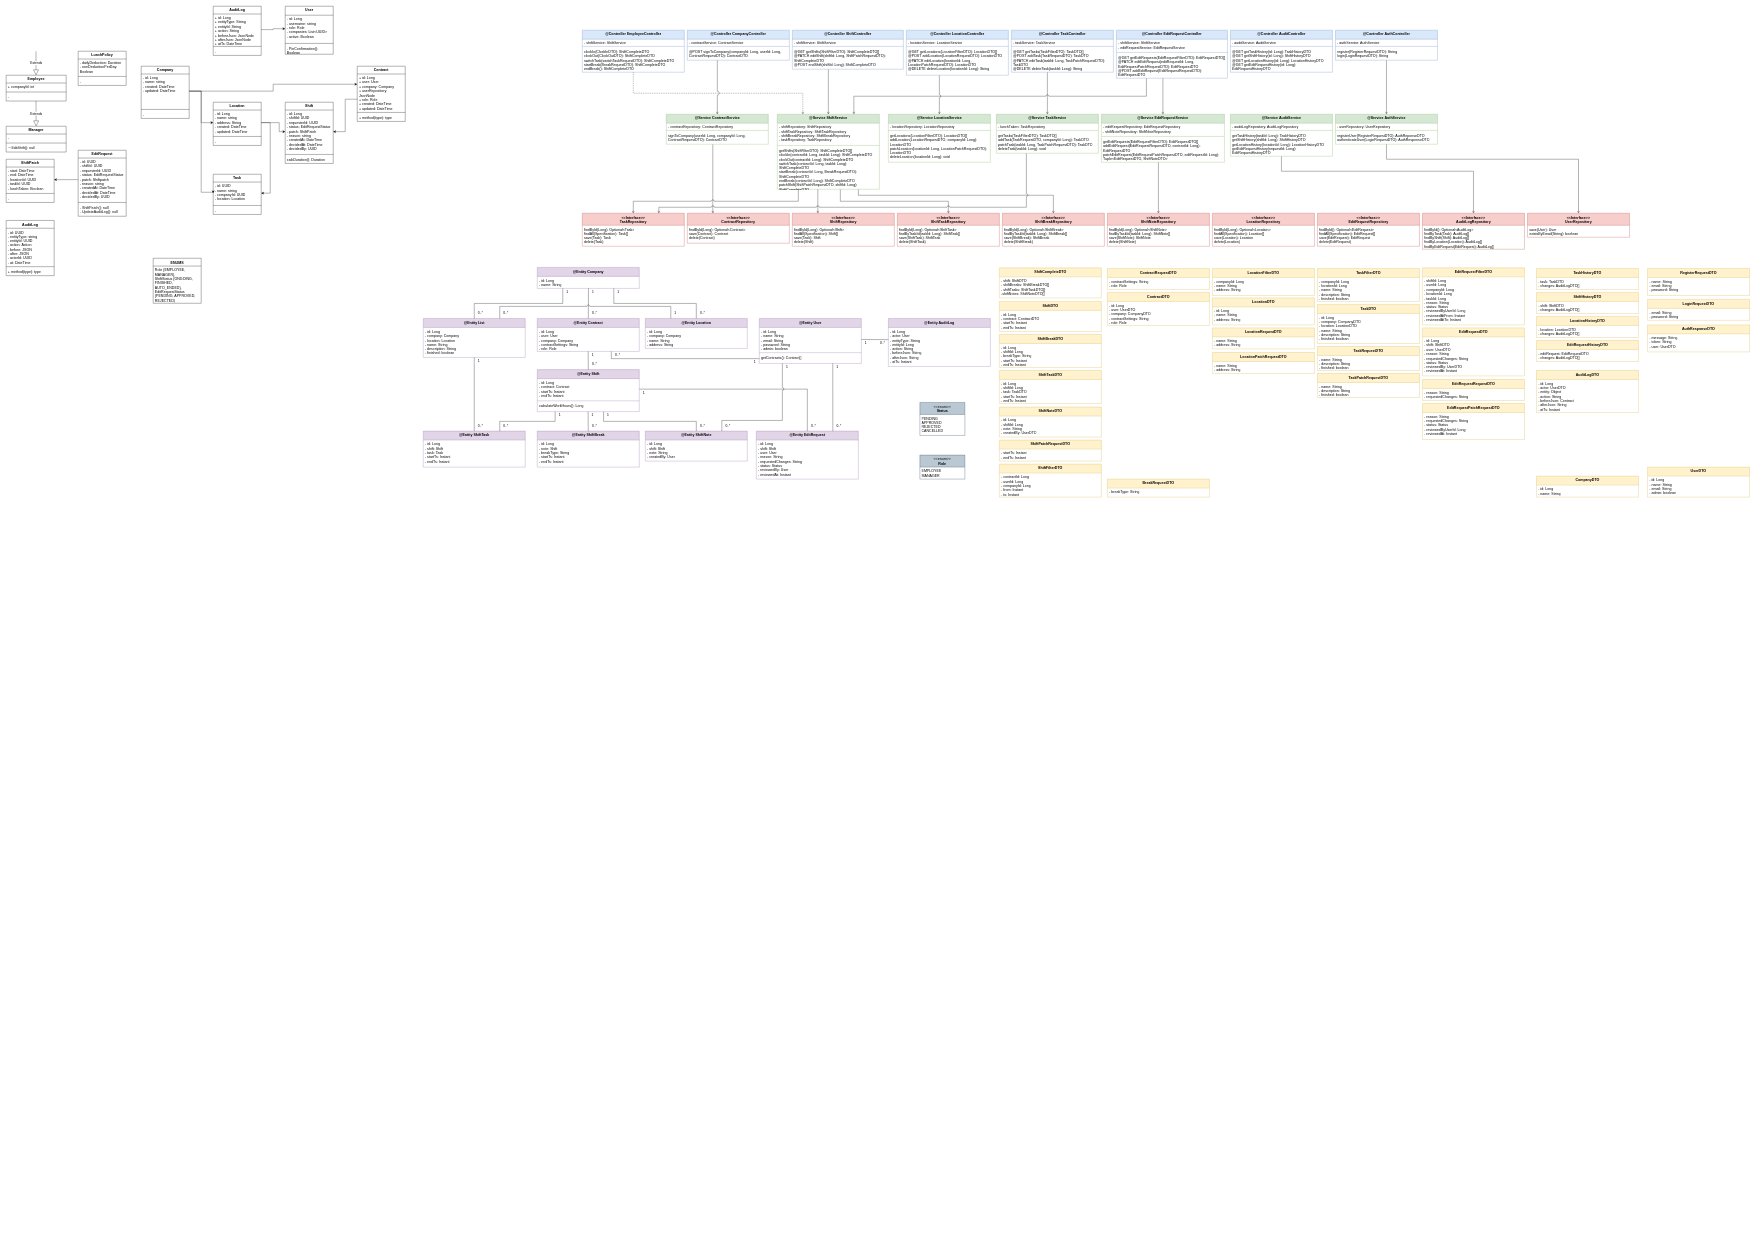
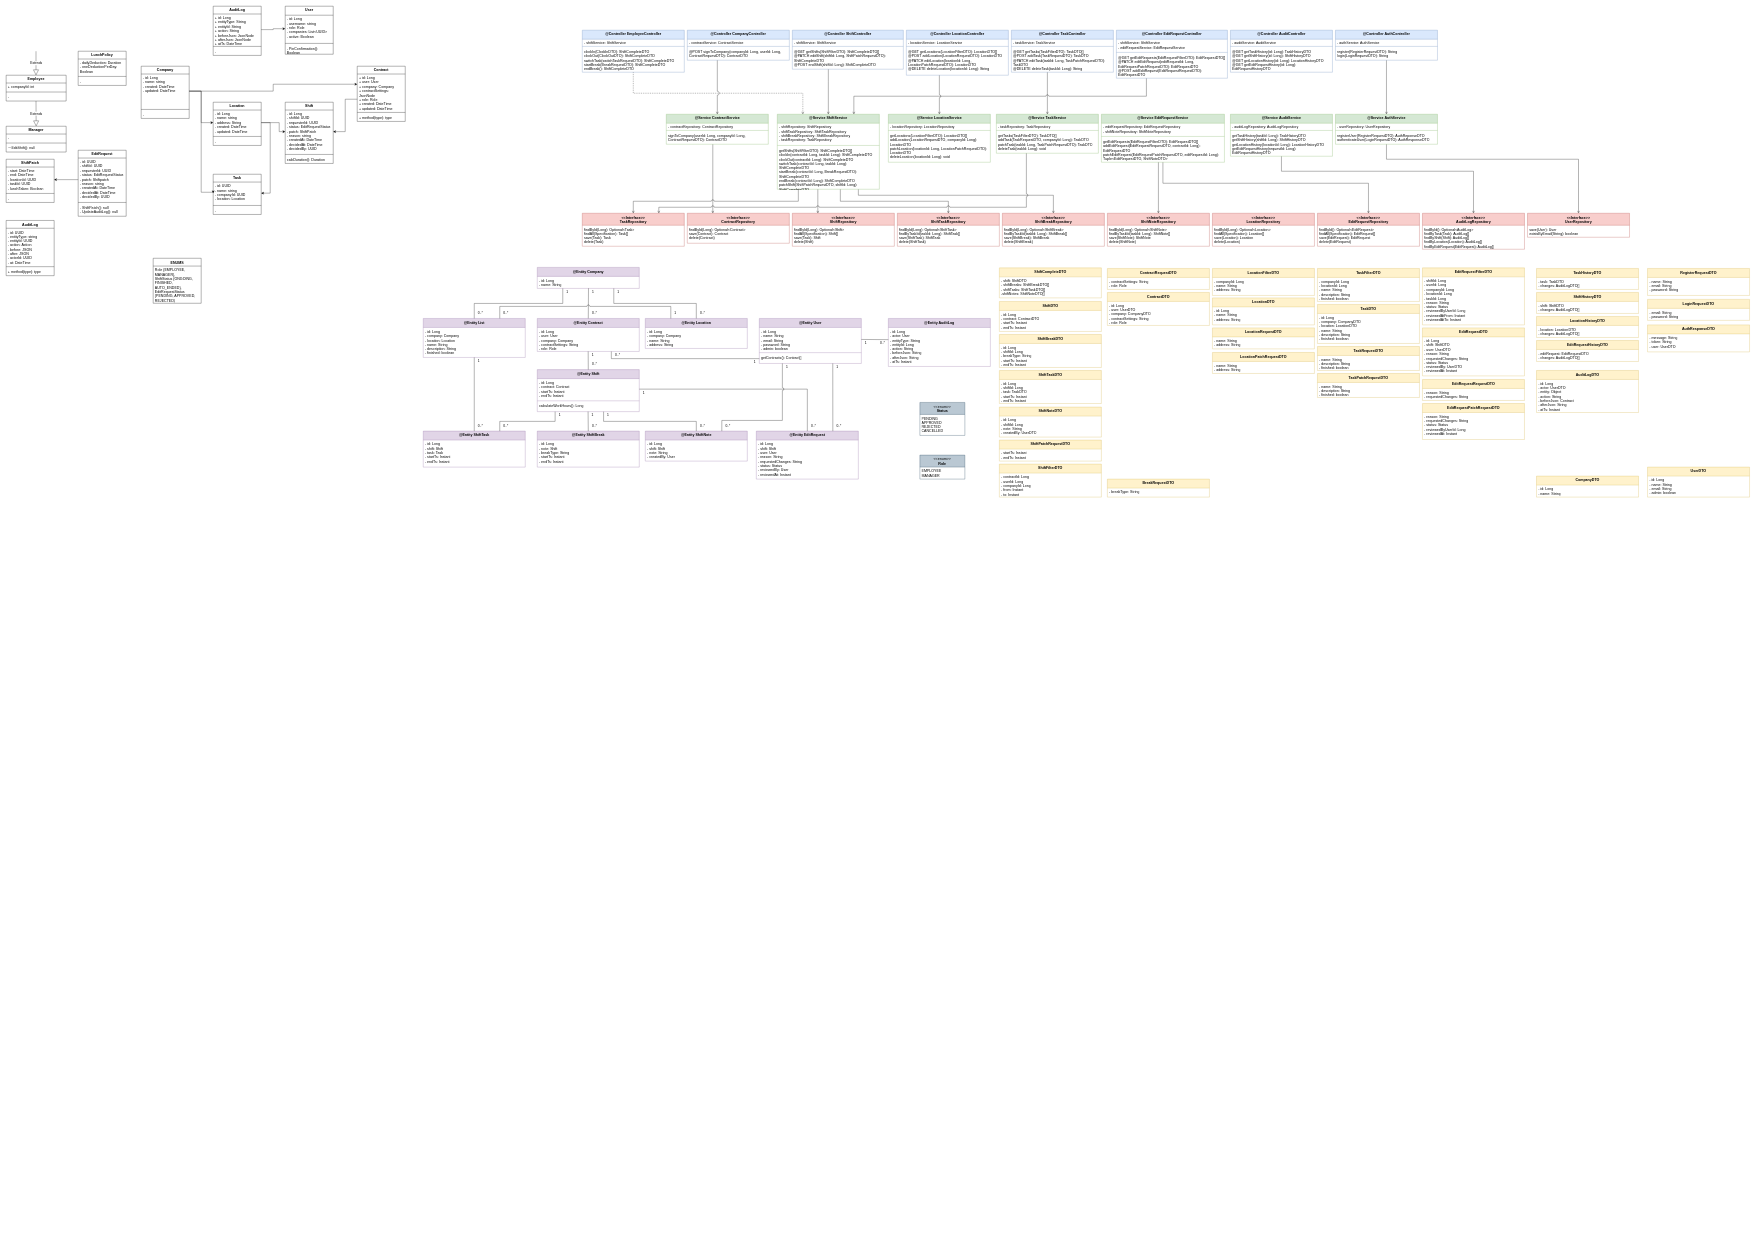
- <mxCell id="57" value="+ id: Long&lt;div&gt;+ user: User&lt;/div&gt;&lt;div&gt;+ company: Company&lt;/div&gt;&lt;div&gt;+ userRepository: JsonNode&lt;/div&gt;&lt;div&gt;+ role: Role&lt;/div&gt;&lt;div&gt;+ created: DateTime&lt;/div&gt;&lt;div&gt;+ updated: DateTime&lt;/div&gt;" style="text;strokeColor=none;fillColor=none;align=left;verticalAlign=top;spacingLeft=4;spacingRight=4;overflow=hidden;rotatable=0;points=[[0,0.5],[1,0.5]];portConstraint=eastwest;whiteSpace=wrap;html=1;" vertex="1" parent="56"><mxGeometry y="26" width="160" height="124" as="geometry" /></mxCell>
+ <mxCell id="57" value="+ id: Long&lt;div&gt;+ user: User&lt;/div&gt;&lt;div&gt;+ company: Company&lt;/div&gt;&lt;div&gt;+ contractSettings: JsonNode&lt;/div&gt;&lt;div&gt;+ role: Role&lt;/div&gt;&lt;div&gt;+ created: DateTime&lt;/div&gt;&lt;div&gt;+ updated: DateTime&lt;/div&gt;" style="text;strokeColor=none;fillColor=none;align=left;verticalAlign=top;spacingLeft=4;spacingRight=4;overflow=hidden;rotatable=0;points=[[0,0.5],[1,0.5]];portConstraint=eastwest;whiteSpace=wrap;html=1;" vertex="1" parent="56"><mxGeometry y="26" width="160" height="124" as="geometry" /></mxCell>
- <mxCell id="81" style="edgeStyle=orthogonalEdgeStyle;rounded=0;orthogonalLoop=1;jettySize=auto;html=1;entryX=0.5;entryY=0;entryDx=0;entryDy=0;endArrow=open;endFill=0;jumpStyle=arc;jumpSize=10;" edge="1" parent="1" source="82" target="124"><mxGeometry relative="1" as="geometry"><Array as="points"><mxPoint x="3875" y="290" /><mxPoint x="3875" y="290" /></Array></mxGeometry></mxCell>
- <mxCell id="119" value="- lunchTaken: TaskRepository" style="text;strokeColor=none;fillColor=none;align=left;verticalAlign=top;spacingLeft=4;spacingRight=4;overflow=hidden;rotatable=0;points=[[0,0.5],[1,0.5]];portConstraint=eastwest;whiteSpace=wrap;html=1;" vertex="1" parent="118"><mxGeometry y="30" width="340" height="20" as="geometry" /></mxCell>
+ <mxCell id="119" value="- taskRepository: TaskRepository" style="text;strokeColor=none;fillColor=none;align=left;verticalAlign=top;spacingLeft=4;spacingRight=4;overflow=hidden;rotatable=0;points=[[0,0.5],[1,0.5]];portConstraint=eastwest;whiteSpace=wrap;html=1;" vertex="1" parent="118"><mxGeometry y="30" width="340" height="20" as="geometry" /></mxCell>
+ <mxCell id="123" style="edgeStyle=orthogonalEdgeStyle;rounded=0;orthogonalLoop=1;jettySize=auto;html=1;entryX=0.5;entryY=0;entryDx=0;entryDy=0;jumpStyle=arc;jumpSize=10;endArrow=open;endFill=0;" edge="1" parent="1" source="124" target="157"><mxGeometry relative="1" as="geometry"><Array as="points"><mxPoint x="3875" y="610" /><mxPoint x="4560" y="610" /></Array></mxGeometry></mxCell>
